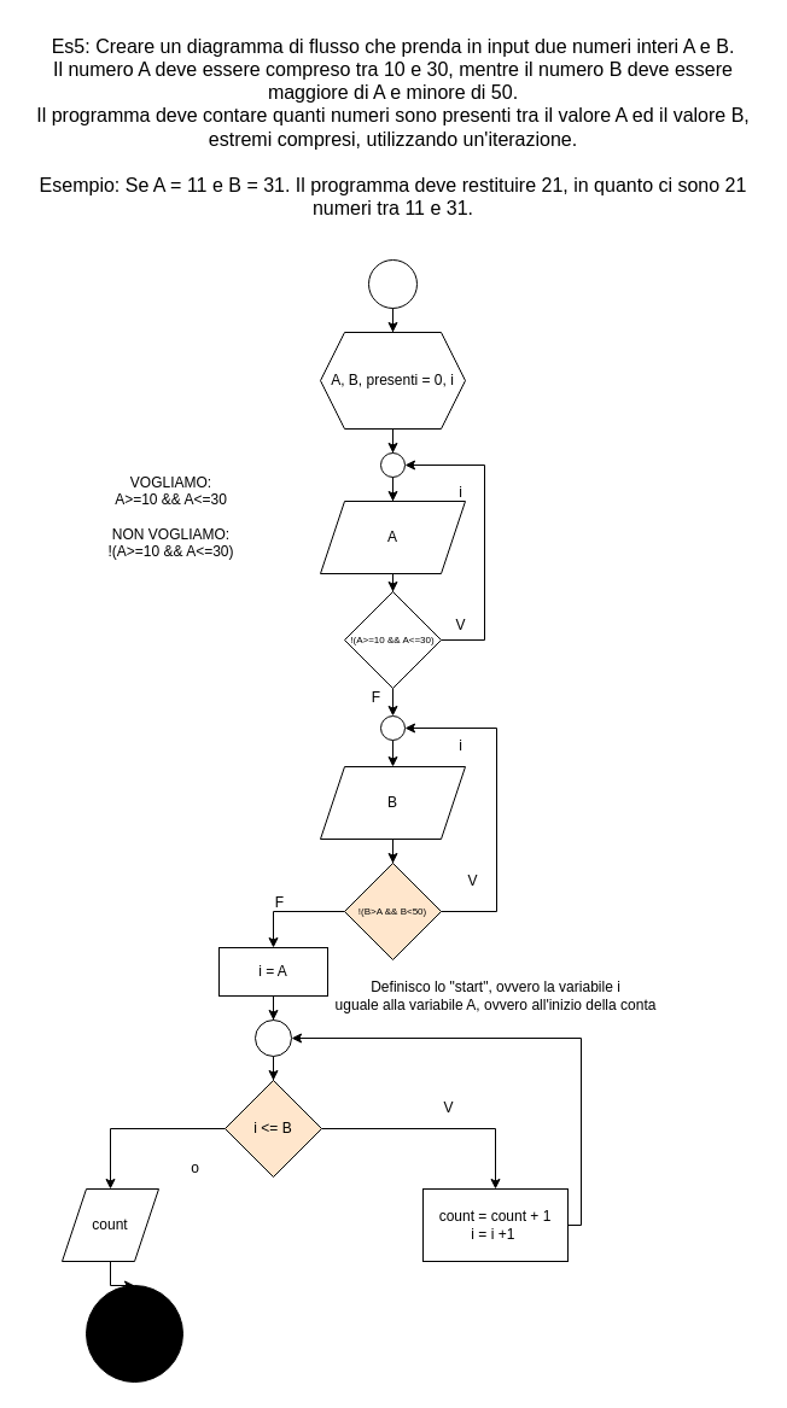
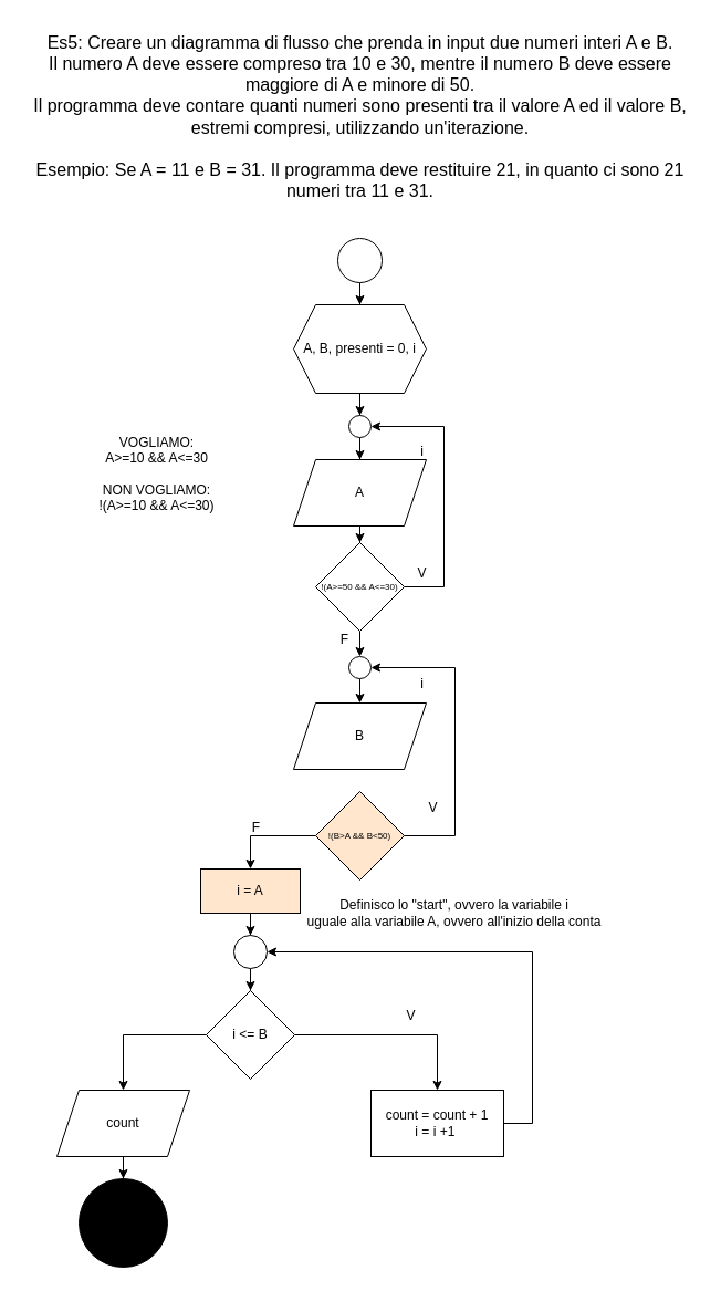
- <mxCell id="14" value="&lt;span style=&quot;white-space: nowrap;&quot;&gt;!(A&amp;gt;=10 &amp;amp;&amp;amp; A&amp;lt;=30)&lt;/span&gt;" style="rhombus;whiteSpace=wrap;html=1;fontSize=8;" vertex="1" parent="1"><mxGeometry x="285" y="490" width="80" height="80" as="geometry" /></mxCell>
+ <mxCell id="14" value="&lt;span style=&quot;white-space: nowrap;&quot;&gt;!(A&amp;gt;=50 &amp;amp;&amp;amp; A&amp;lt;=30)&lt;/span&gt;" style="rhombus;whiteSpace=wrap;html=1;fontSize=8;" vertex="1" parent="1"><mxGeometry x="285" y="490" width="80" height="80" as="geometry" /></mxCell>
- <mxCell id="18" value="" style="edgeStyle=orthogonalEdgeStyle;rounded=0;orthogonalLoop=1;jettySize=auto;html=1;" edge="1" parent="1" source="19" target="23"><mxGeometry relative="1" as="geometry" /></mxCell>
- <mxCell id="28" value="i = A" style="rounded=0;whiteSpace=wrap;html=1;" vertex="1" parent="1"><mxGeometry x="181" y="785" width="90" height="40" as="geometry" /></mxCell>
+ <mxCell id="28" value="i = A" style="rounded=0;whiteSpace=wrap;html=1;fillColor=#ffe6cc;" vertex="1" parent="1"><mxGeometry x="181" y="785" width="90" height="40" as="geometry" /></mxCell>
- <mxCell id="34" value="i &amp;lt;= B" style="rhombus;whiteSpace=wrap;html=1;rounded=0;fillColor=#ffe6cc;" vertex="1" parent="1"><mxGeometry x="186" y="895" width="80" height="80" as="geometry" /></mxCell>
+ <mxCell id="34" value="i &amp;lt;= B" style="rhombus;whiteSpace=wrap;html=1;rounded=0;" vertex="1" parent="1"><mxGeometry x="186" y="895" width="80" height="80" as="geometry" /></mxCell>
- <mxCell id="41" value="o" style="text;html=1;align=center;verticalAlign=middle;resizable=0;points=[];autosize=1;strokeColor=none;fillColor=none;" vertex="1" parent="1"><mxGeometry x="146" y="953" width="30" height="30" as="geometry" /></mxCell>
- <mxCell id="40" value="count" style="shape=parallelogram;perimeter=parallelogramPerimeter;whiteSpace=wrap;html=1;fixedSize=1;rounded=0;" vertex="1" parent="1"><mxGeometry x="51" y="985" width="80" height="60" as="geometry" /></mxCell>
+ <mxCell id="40" value="count" style="shape=parallelogram;perimeter=parallelogramPerimeter;whiteSpace=wrap;html=1;fixedSize=1;rounded=0;" vertex="1" parent="1"><mxGeometry x="51" y="985" width="120" height="60" as="geometry" /></mxCell>
- <mxCell id="37" value="count = count + 1&lt;div&gt;i = i +1&amp;nbsp;&lt;/div&gt;" style="whiteSpace=wrap;html=1;rounded=0;" vertex="1" parent="1"><mxGeometry x="350" y="985" width="120" height="60" as="geometry" /></mxCell>
+ <mxCell id="37" value="count = count + 1&lt;div&gt;i = i +1&amp;nbsp;&lt;/div&gt;" style="whiteSpace=wrap;html=1;rounded=0;" vertex="1" parent="1"><mxGeometry x="335" y="985" width="120" height="60" as="geometry" /></mxCell>
